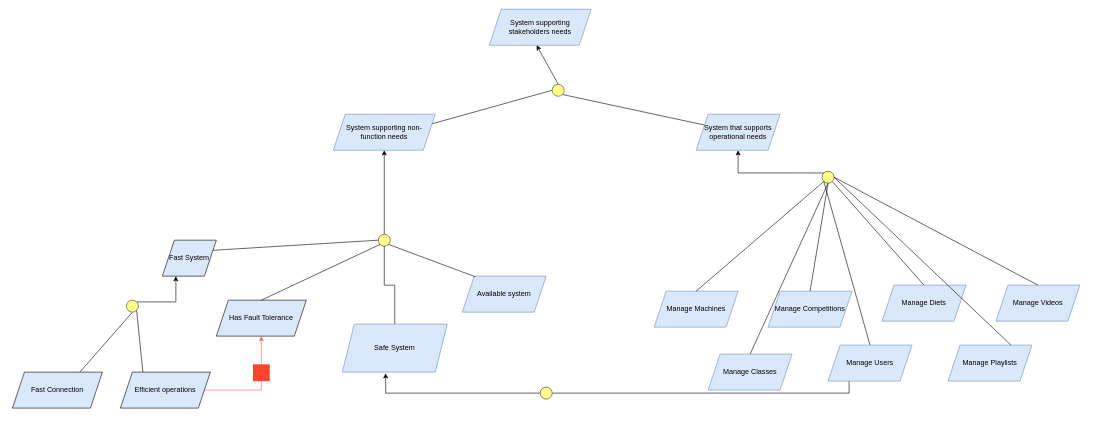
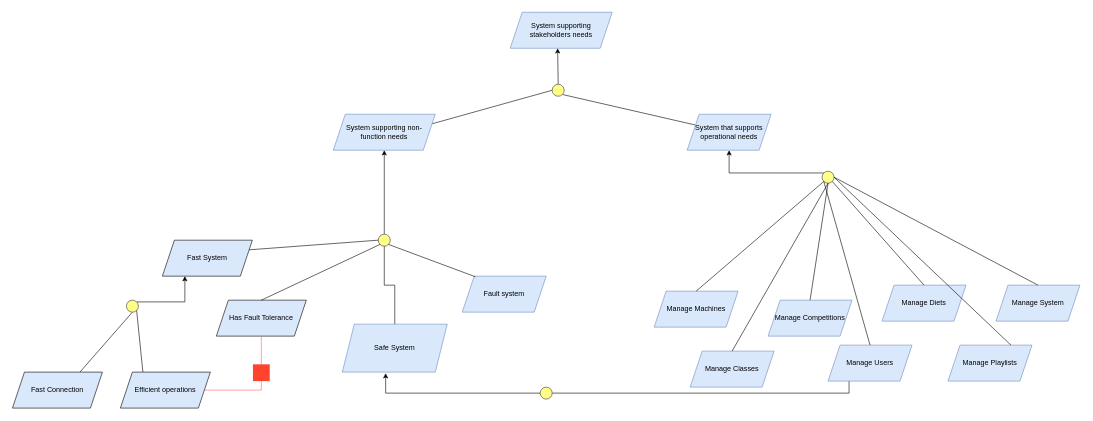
- <mxCell id="41" value="System supporting stakeholders needs" style="shape=parallelogram;perimeter=parallelogramPerimeter;whiteSpace=wrap;html=1;fixedSize=1;fillColor=#dae8fc;strokeColor=#6c8ebf;" parent="1" vertex="1"><mxGeometry x="815" y="15" width="170" height="60" as="geometry" /></mxCell>
+ <mxCell id="41" value="System supporting stakeholders needs" style="shape=parallelogram;perimeter=parallelogramPerimeter;whiteSpace=wrap;html=1;fixedSize=1;fillColor=#dae8fc;strokeColor=#6c8ebf;" parent="1" vertex="1"><mxGeometry x="850" y="20" width="170" height="60" as="geometry" /></mxCell>
- <mxCell id="40" value="System that supports operational needs" style="shape=parallelogram;perimeter=parallelogramPerimeter;whiteSpace=wrap;html=1;fixedSize=1;fillColor=#dae8fc;strokeColor=#6c8ebf;" parent="1" vertex="1"><mxGeometry x="1160" y="190" width="140" height="60" as="geometry" /></mxCell>
+ <mxCell id="40" value="System that supports operational needs" style="shape=parallelogram;perimeter=parallelogramPerimeter;whiteSpace=wrap;html=1;fixedSize=1;fillColor=#dae8fc;strokeColor=#6c8ebf;" parent="1" vertex="1"><mxGeometry x="1145" y="190" width="140" height="60" as="geometry" /></mxCell>
- <mxCell id="14" value="Fast System" style="shape=parallelogram;perimeter=parallelogramPerimeter;whiteSpace=wrap;html=1;fixedSize=1;fillColor=#dae8fc;strokeColor=#000000;strokeWidth=1;" parent="1" vertex="1"><mxGeometry x="270" y="400" width="90" height="60" as="geometry" /></mxCell>
+ <mxCell id="14" value="Fast System" style="shape=parallelogram;perimeter=parallelogramPerimeter;whiteSpace=wrap;html=1;fixedSize=1;fillColor=#dae8fc;strokeColor=#000000;strokeWidth=1;" parent="1" vertex="1"><mxGeometry x="270" y="400" width="150" height="60" as="geometry" /></mxCell>
- <mxCell id="3" value="Available system" style="shape=parallelogram;perimeter=parallelogramPerimeter;whiteSpace=wrap;html=1;fixedSize=1;fillColor=#dae8fc;strokeColor=#6c8ebf;" parent="1" vertex="1"><mxGeometry x="770" y="460" width="140" height="60" as="geometry" /></mxCell>
+ <mxCell id="3" value="Fault system" style="shape=parallelogram;perimeter=parallelogramPerimeter;whiteSpace=wrap;html=1;fixedSize=1;fillColor=#dae8fc;strokeColor=#6c8ebf;" parent="1" vertex="1"><mxGeometry x="770" y="460" width="140" height="60" as="geometry" /></mxCell>
- <mxCell id="29" value="Manage Videos" style="shape=parallelogram;perimeter=parallelogramPerimeter;whiteSpace=wrap;html=1;fixedSize=1;fillColor=#dae8fc;strokeColor=#6c8ebf;" parent="1" vertex="1"><mxGeometry x="1660" y="475" width="140" height="60" as="geometry" /></mxCell>
+ <mxCell id="29" value="Manage System" style="shape=parallelogram;perimeter=parallelogramPerimeter;whiteSpace=wrap;html=1;fixedSize=1;fillColor=#dae8fc;strokeColor=#6c8ebf;" parent="1" vertex="1"><mxGeometry x="1660" y="475" width="140" height="60" as="geometry" /></mxCell>
- <mxCell id="24" value="Manage Competitions" style="shape=parallelogram;perimeter=parallelogramPerimeter;whiteSpace=wrap;html=1;fixedSize=1;fillColor=#dae8fc;strokeColor=#6c8ebf;" parent="1" vertex="1"><mxGeometry x="1280" y="485" width="140" height="60" as="geometry" /></mxCell>
+ <mxCell id="24" value="Manage Competitions" style="shape=parallelogram;perimeter=parallelogramPerimeter;whiteSpace=wrap;html=1;fixedSize=1;fillColor=#dae8fc;strokeColor=#6c8ebf;" parent="1" vertex="1"><mxGeometry x="1280" y="500" width="140" height="60" as="geometry" /></mxCell>
- <mxCell id="20" style="edgeStyle=orthogonalEdgeStyle;rounded=0;orthogonalLoop=1;jettySize=auto;html=1;exitX=1;exitY=0.5;exitDx=0;exitDy=0;fillColor=#ffcccc;strokeColor=#FF6666;" parent="1" source="21" target="9" edge="1"><mxGeometry relative="1" as="geometry" /></mxCell>
+ <mxCell id="20" style="edgeStyle=orthogonalEdgeStyle;rounded=0;orthogonalLoop=1;jettySize=auto;html=1;exitX=1;exitY=0.5;exitDx=0;exitDy=0;fillColor=#ffcccc;strokeColor=#FF6666;endArrow=none;" parent="1" source="21" target="9" edge="1"><mxGeometry relative="1" as="geometry" /></mxCell>
- <mxCell id="23" value="Manage Classes" style="shape=parallelogram;perimeter=parallelogramPerimeter;whiteSpace=wrap;html=1;fixedSize=1;fillColor=#dae8fc;strokeColor=#6c8ebf;" parent="1" vertex="1"><mxGeometry x="1180" y="590" width="140" height="60" as="geometry" /></mxCell>
+ <mxCell id="23" value="Manage Classes" style="shape=parallelogram;perimeter=parallelogramPerimeter;whiteSpace=wrap;html=1;fixedSize=1;fillColor=#dae8fc;strokeColor=#6c8ebf;" parent="1" vertex="1"><mxGeometry x="1150" y="585" width="140" height="60" as="geometry" /></mxCell>
